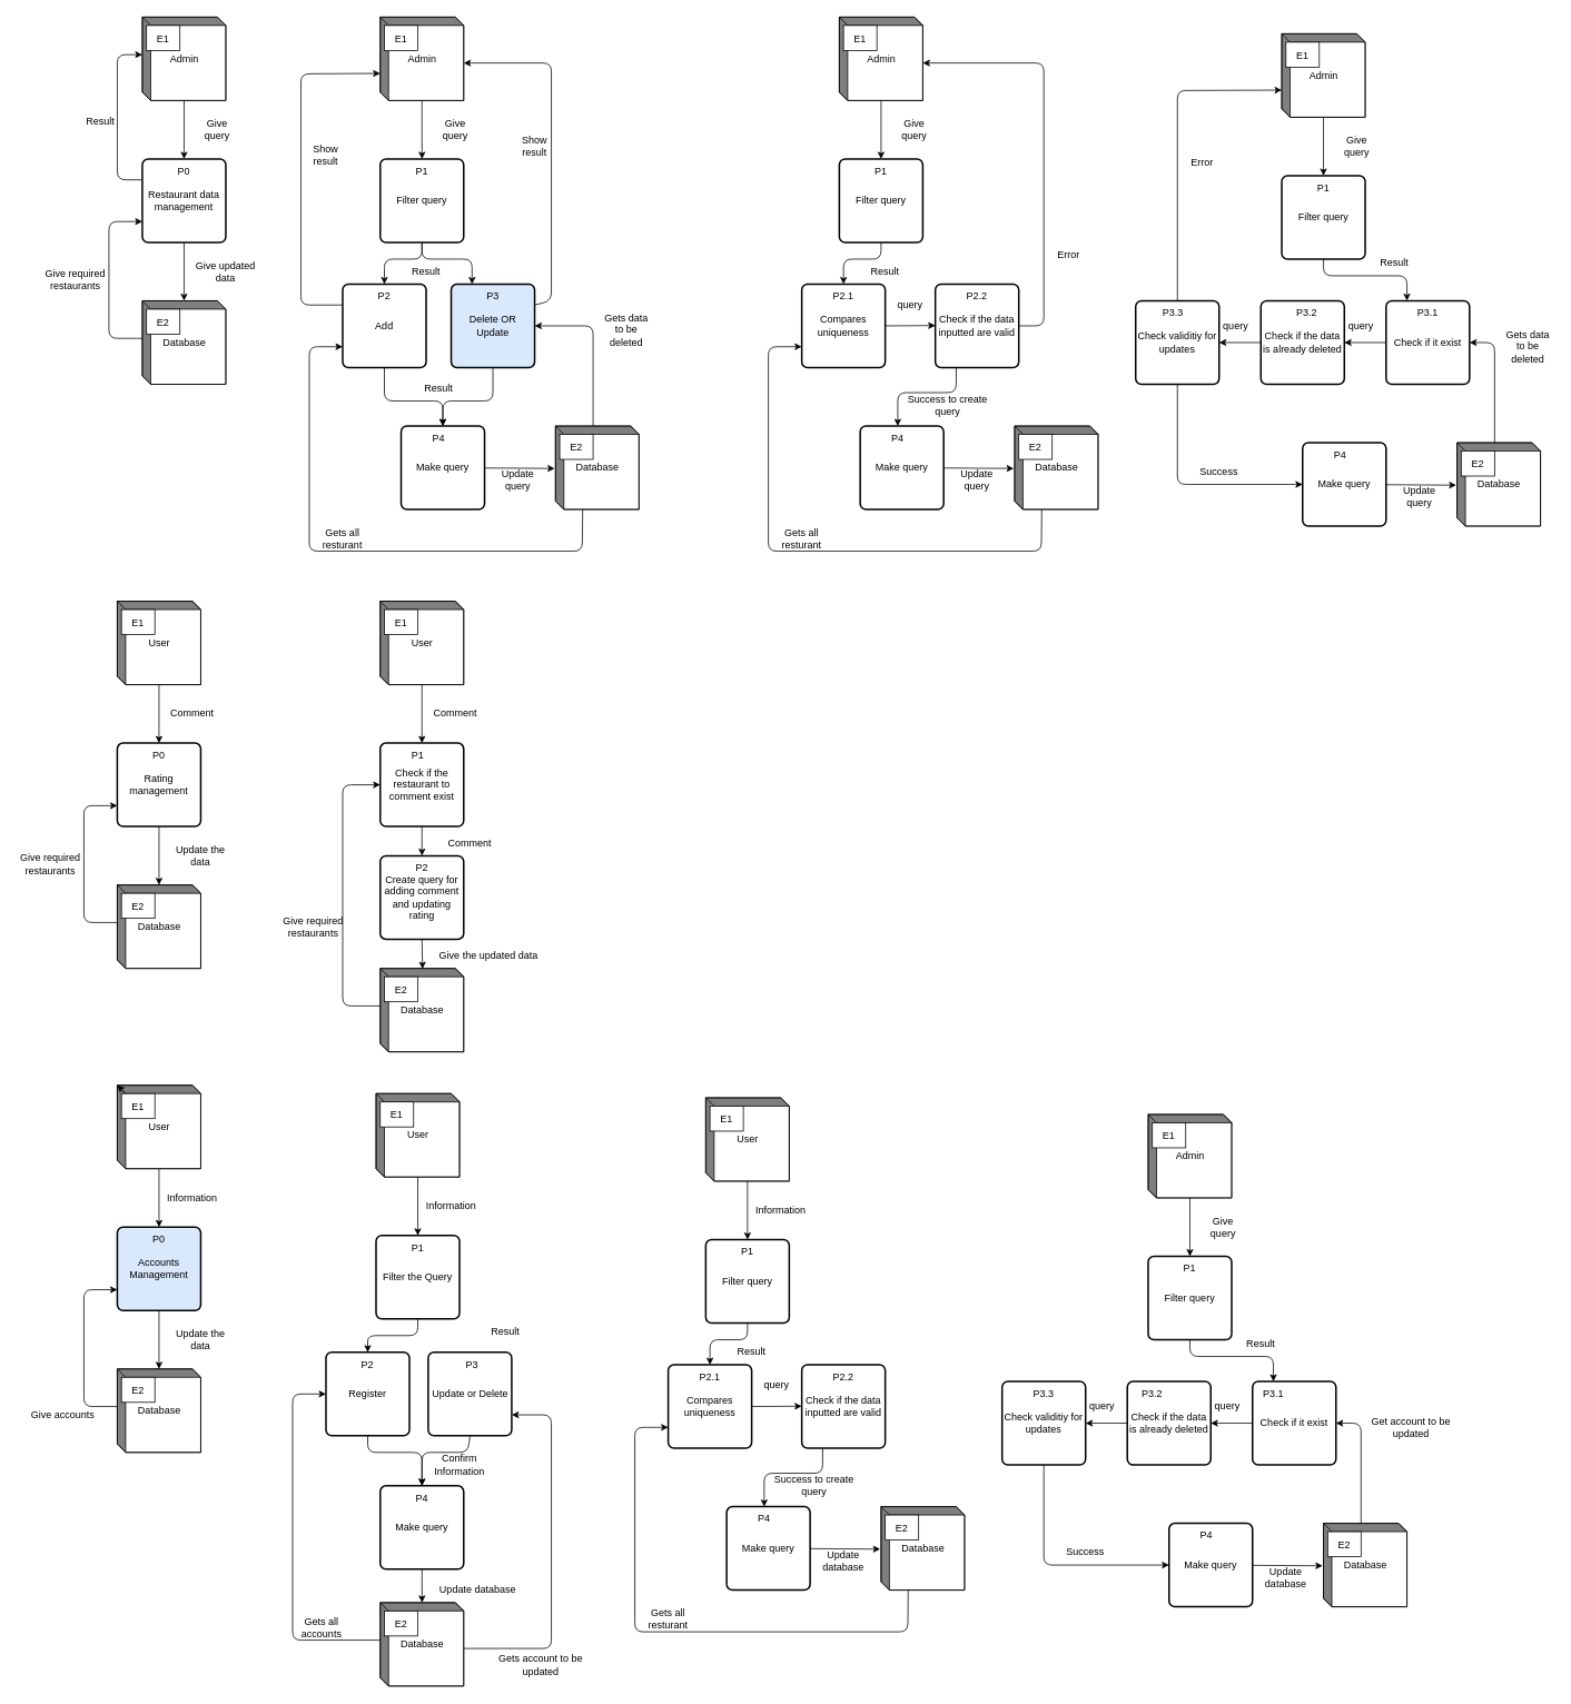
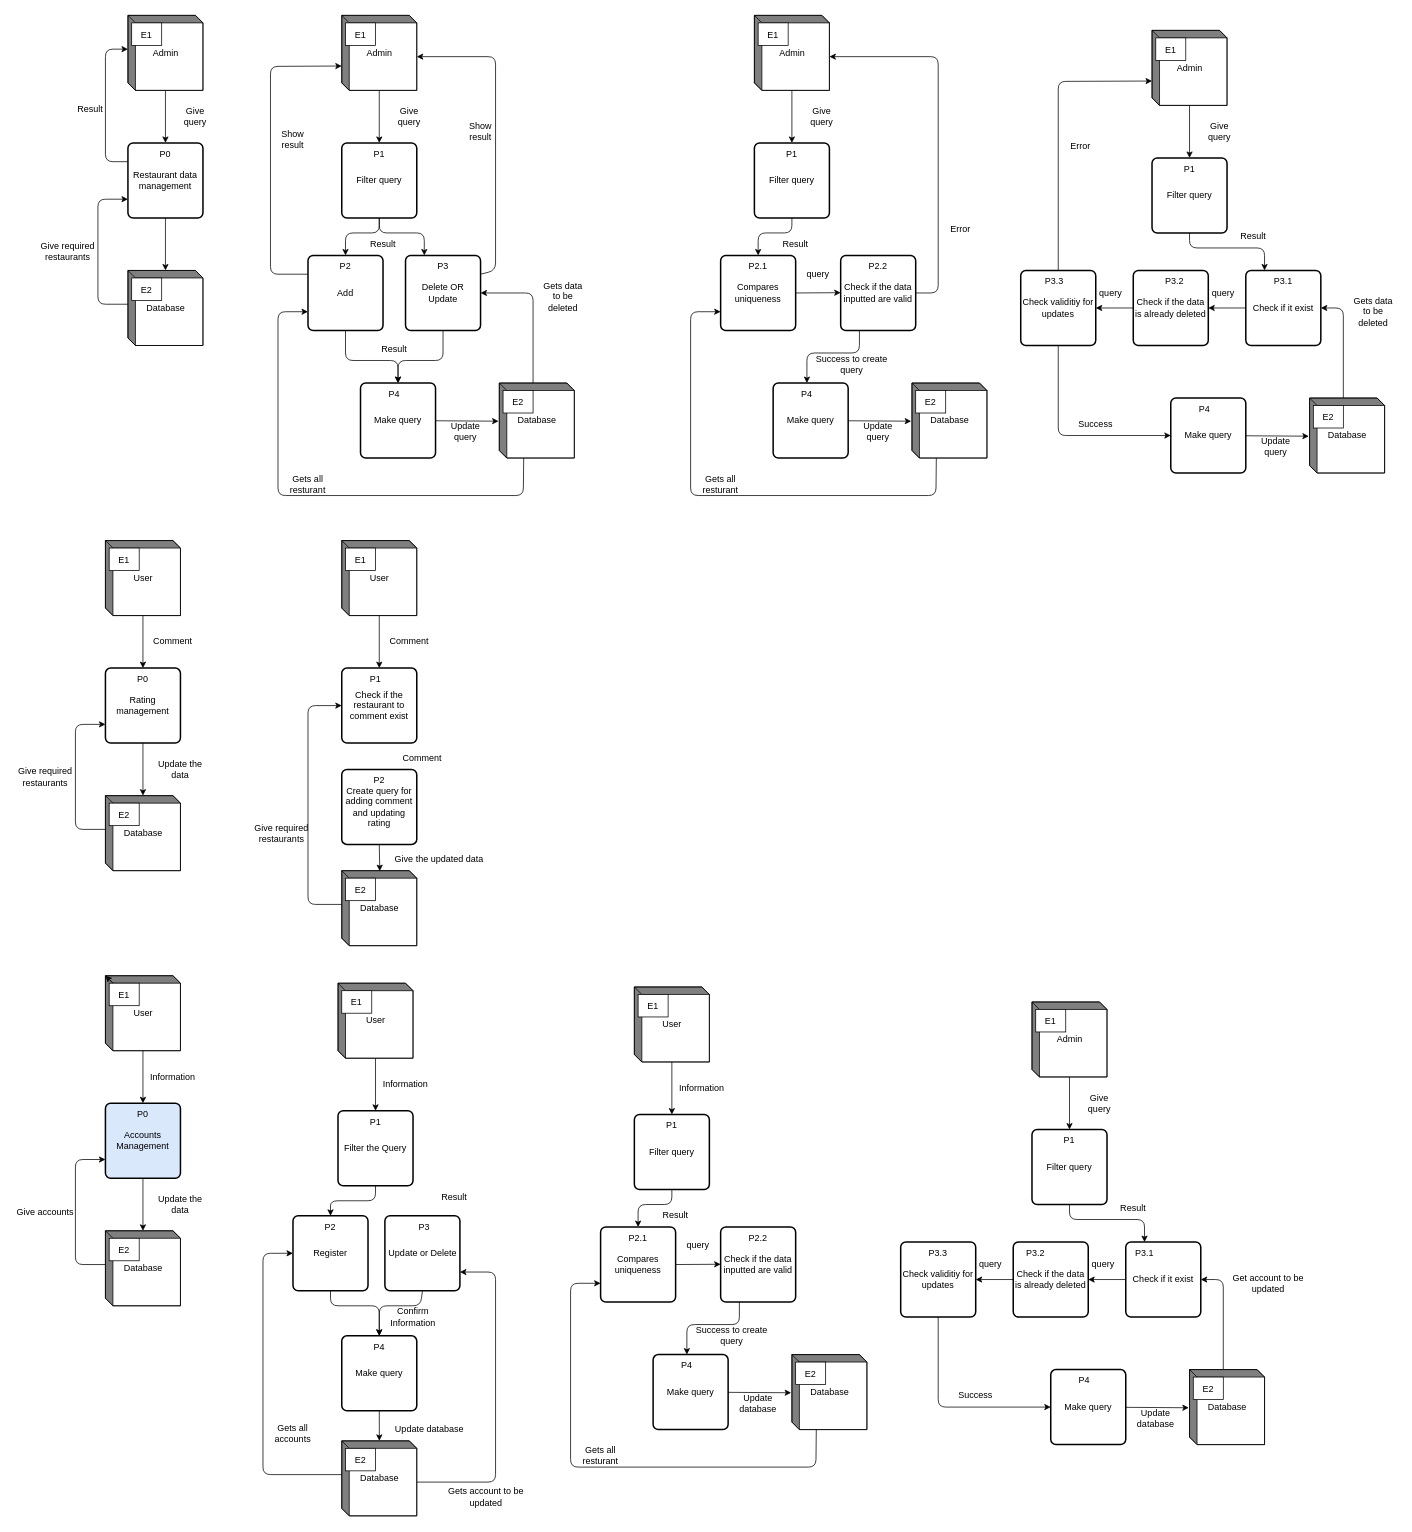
- <mxCell id="13" value="Give updated data" style="text;html=1;strokeColor=none;fillColor=none;align=center;verticalAlign=middle;whiteSpace=wrap;rounded=0;" parent="1" vertex="1"><mxGeometry x="230" y="310" width="80" height="30" as="geometry" /></mxCell>
- <mxCell id="31" value="Delete OR Update" style="rounded=1;whiteSpace=wrap;html=1;absoluteArcSize=1;arcSize=14;strokeWidth=2;fillColor=#dae8fc;" parent="1" vertex="1"><mxGeometry x="540" y="340" width="100" height="100" as="geometry" /></mxCell>
+ <mxCell id="31" value="Delete OR Update" style="rounded=1;whiteSpace=wrap;html=1;absoluteArcSize=1;arcSize=14;strokeWidth=2;" parent="1" vertex="1"><mxGeometry x="540" y="340" width="100" height="100" as="geometry" /></mxCell>
- <mxCell id="119" style="edgeStyle=none;html=1;exitX=0.5;exitY=1;exitDx=0;exitDy=0;entryX=0.5;entryY=0;entryDx=0;entryDy=0;" parent="1" source="120" target="123" edge="1"><mxGeometry relative="1" as="geometry" /></mxCell>
- <mxCell id="141" value="Give accounts" style="text;html=1;strokeColor=none;fillColor=none;align=center;verticalAlign=middle;whiteSpace=wrap;rounded=0;" parent="1" vertex="1"><mxGeometry x="35" y="1680" width="80" height="30" as="geometry" /></mxCell>
+ <mxCell id="141" value="Give accounts" style="text;html=1;strokeColor=none;fillColor=none;align=center;verticalAlign=middle;whiteSpace=wrap;rounded=0;" parent="1" vertex="1"><mxGeometry x="20" y="1600" width="80" height="30" as="geometry" /></mxCell>
- <mxCell id="218" value="Gets all accounts" style="text;html=1;strokeColor=none;fillColor=none;align=center;verticalAlign=middle;whiteSpace=wrap;rounded=0;" vertex="1" parent="1"><mxGeometry x="355" y="1935" width="60" height="30" as="geometry" /></mxCell>
+ <mxCell id="218" value="Gets all accounts" style="text;html=1;strokeColor=none;fillColor=none;align=center;verticalAlign=middle;whiteSpace=wrap;rounded=0;" vertex="1" parent="1"><mxGeometry x="360" y="1895" width="60" height="30" as="geometry" /></mxCell>
